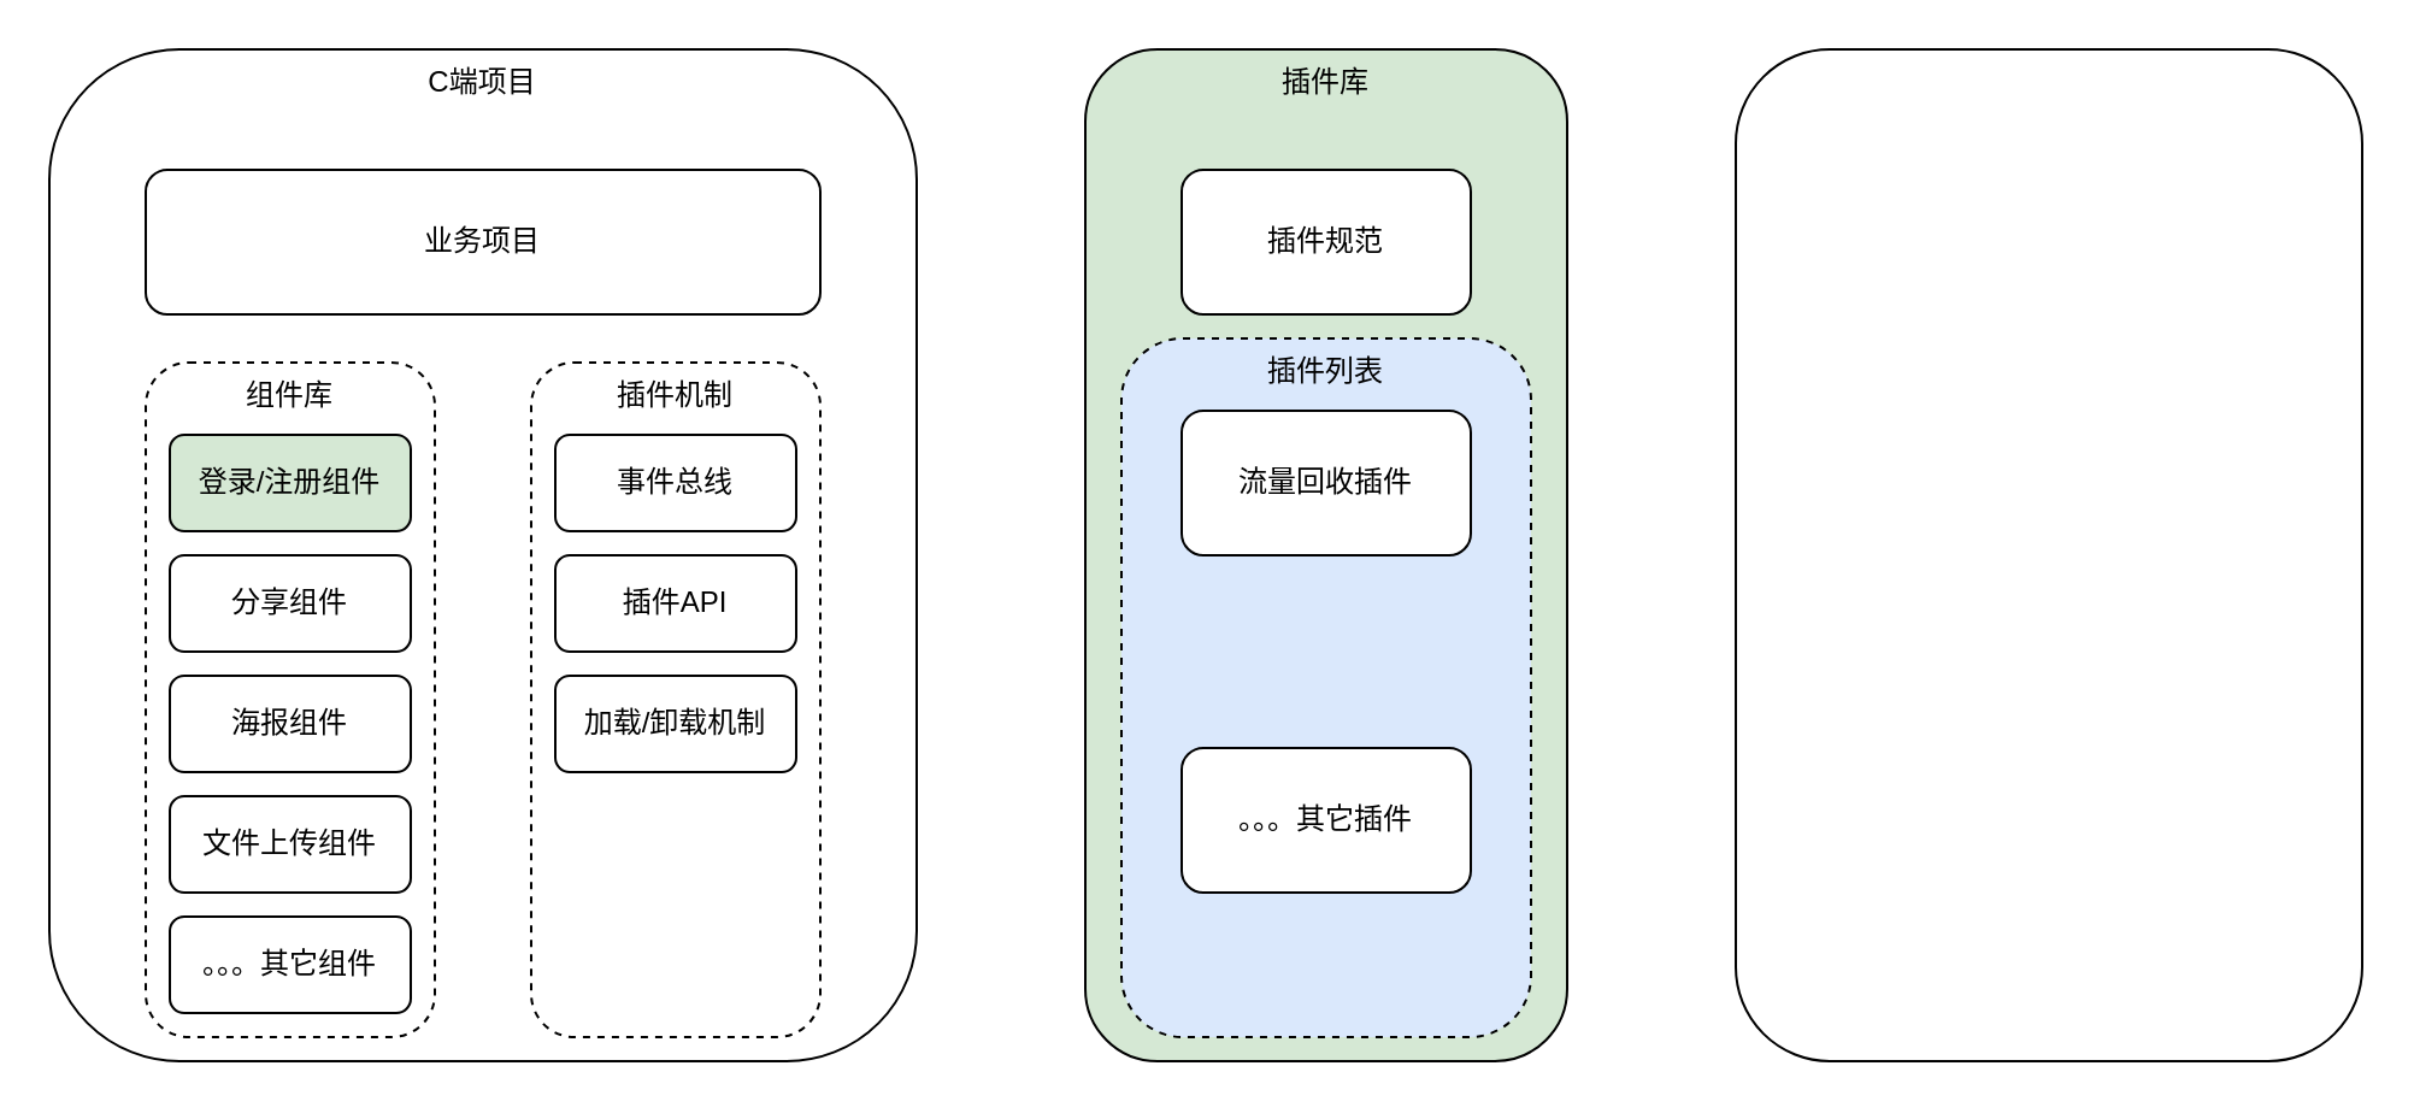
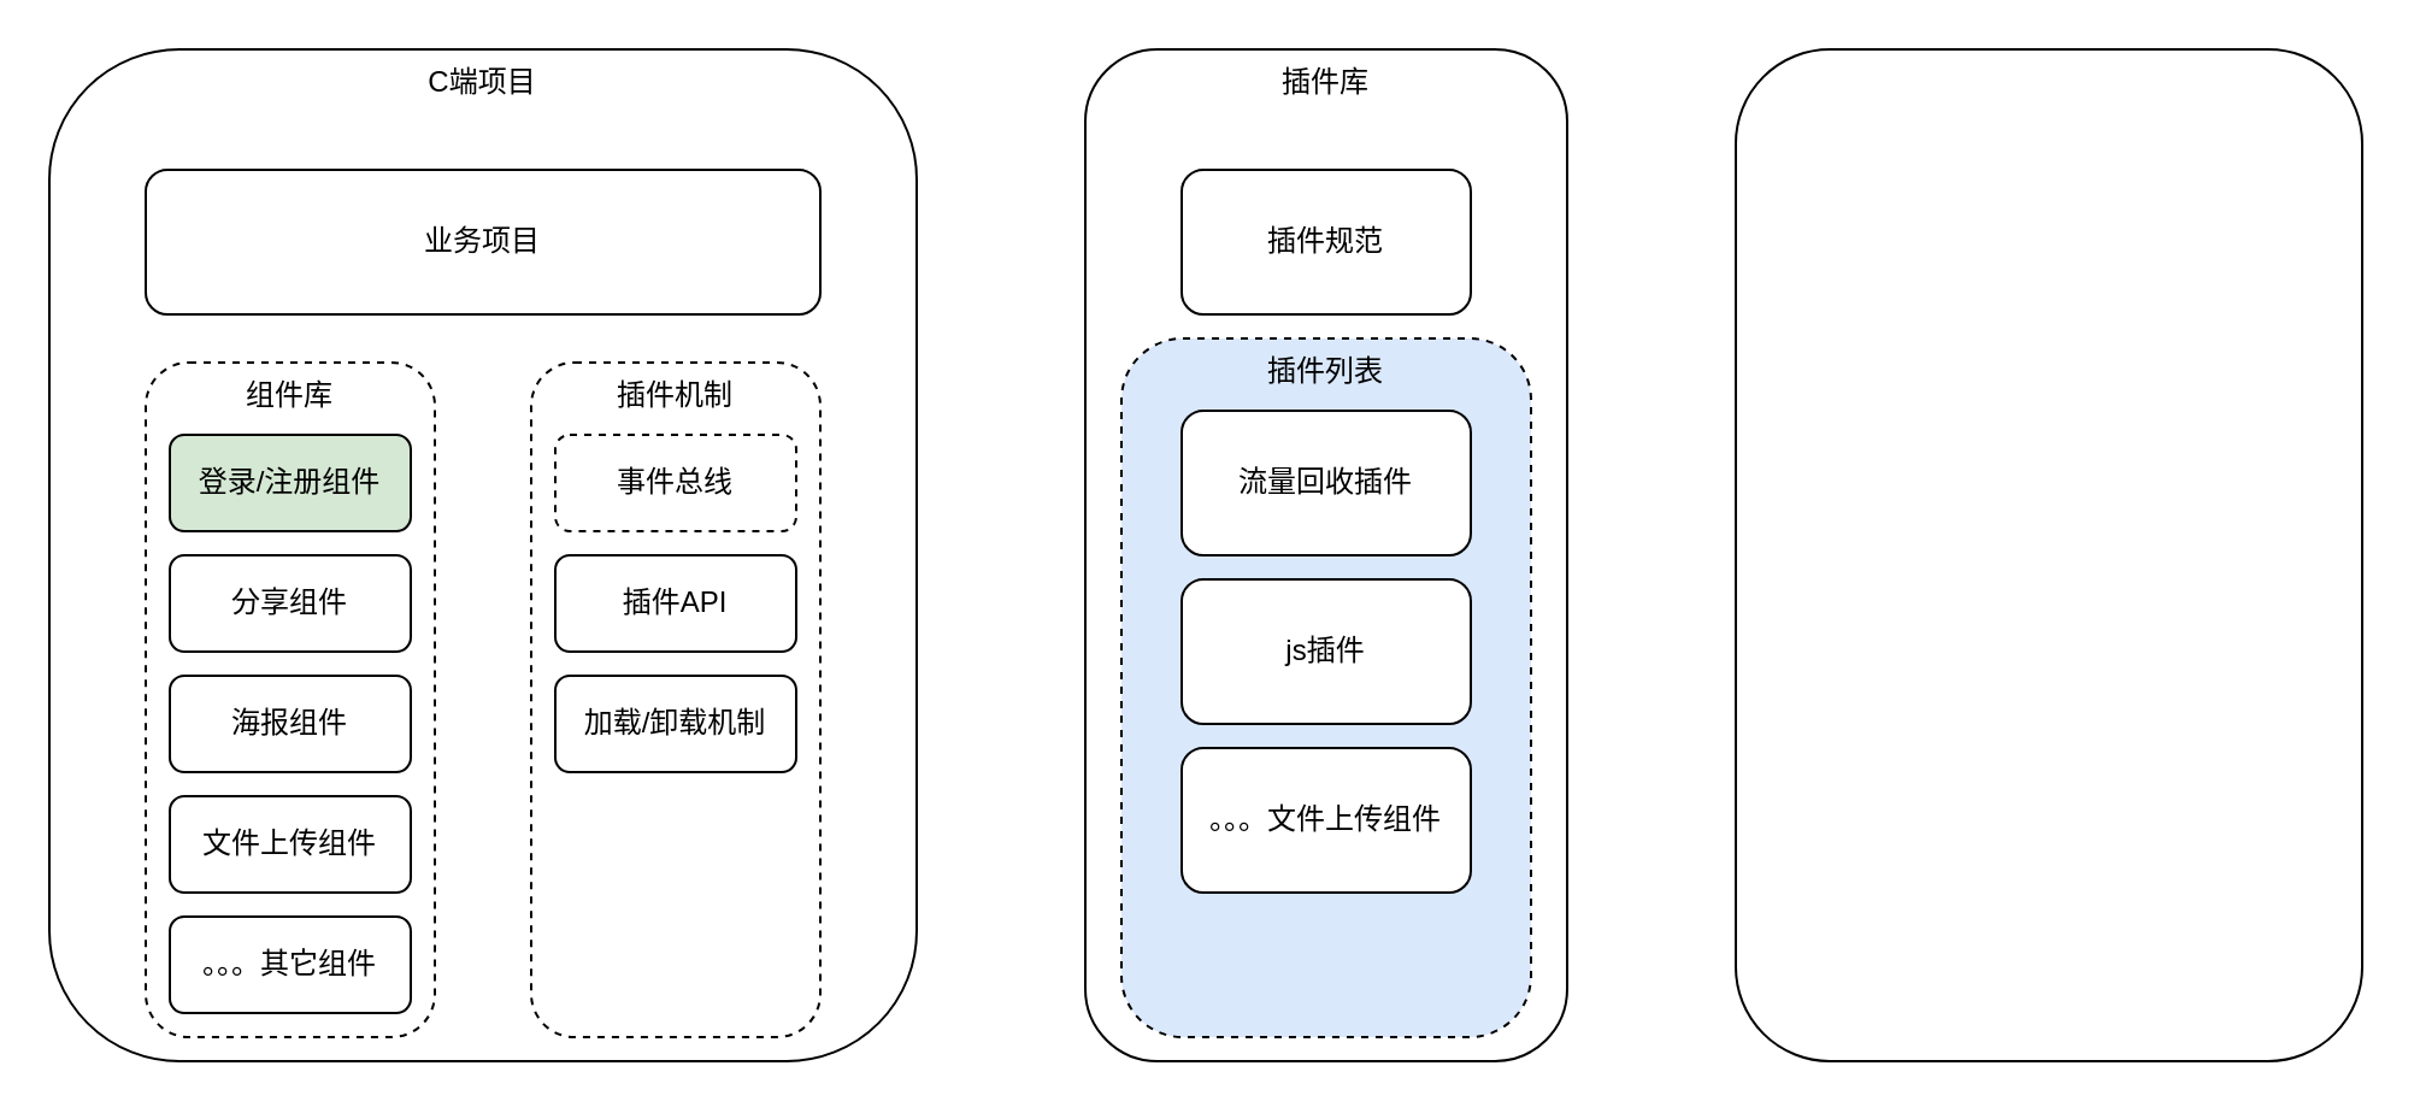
- <mxCell id="14" value="插件库" style="rounded=1;whiteSpace=wrap;html=1;verticalAlign=top;fillColor=#d5e8d4;" parent="1" vertex="1"><mxGeometry x="450" y="20" width="200" height="420" as="geometry" /></mxCell>
+ <mxCell id="14" value="插件库" style="rounded=1;whiteSpace=wrap;html=1;verticalAlign=top;" parent="1" vertex="1"><mxGeometry x="450" y="20" width="200" height="420" as="geometry" /></mxCell>
- <mxCell id="11" value="事件总线" style="rounded=1;whiteSpace=wrap;html=1;" parent="1" vertex="1"><mxGeometry x="230" y="180" width="100" height="40" as="geometry" /></mxCell>
+ <mxCell id="11" value="事件总线" style="rounded=1;whiteSpace=wrap;html=1;dashed=1;" parent="1" vertex="1"><mxGeometry x="230" y="180" width="100" height="40" as="geometry" /></mxCell>
+ <mxCell id="19" value="js插件" style="rounded=1;whiteSpace=wrap;html=1;" vertex="1" parent="1"><mxGeometry x="490" y="240" width="120" height="60" as="geometry" /></mxCell>
- <mxCell id="20" value="。。。其它插件" style="rounded=1;whiteSpace=wrap;html=1;" vertex="1" parent="1"><mxGeometry x="490" y="310" width="120" height="60" as="geometry" /></mxCell>
+ <mxCell id="20" value="。。。文件上传组件" style="rounded=1;whiteSpace=wrap;html=1;" vertex="1" parent="1"><mxGeometry x="490" y="310" width="120" height="60" as="geometry" /></mxCell>
